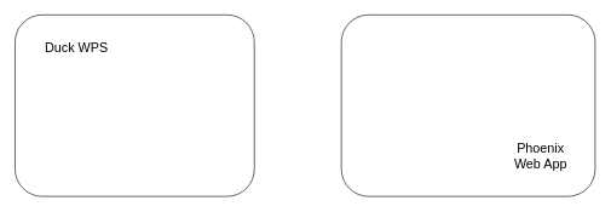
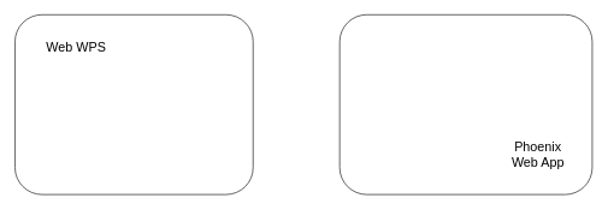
- <mxCell id="4" value="&lt;font style=&quot;font-size: 18px;&quot;&gt;Duck WPS&lt;/font&gt;" style="text;html=1;strokeColor=none;fillColor=none;align=center;verticalAlign=middle;whiteSpace=wrap;rounded=0;" vertex="1" parent="1"><mxGeometry x="60" y="50" width="90" height="30" as="geometry" /></mxCell>
+ <mxCell id="4" value="&lt;font style=&quot;font-size: 18px;&quot;&gt;Web WPS&lt;/font&gt;" style="text;html=1;strokeColor=none;fillColor=none;align=center;verticalAlign=middle;whiteSpace=wrap;rounded=0;" vertex="1" parent="1"><mxGeometry x="60" y="50" width="90" height="30" as="geometry" /></mxCell>
